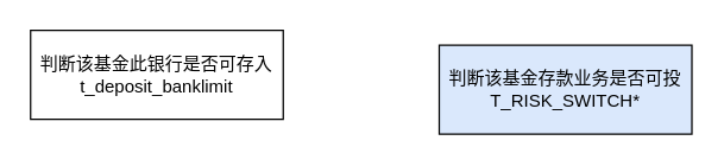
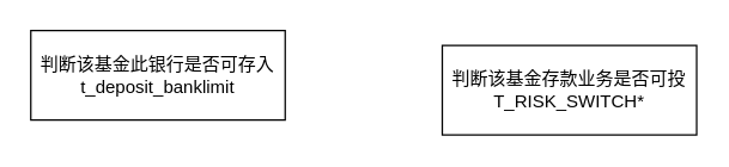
- <mxCell id="2" value="判断该基金存款业务是否可投&lt;br&gt;T_RISK_SWITCH*" style="rounded=0;whiteSpace=wrap;html=1;fillColor=#dae8fc;" vertex="1" parent="1"><mxGeometry x="295" y="30" width="170" height="60" as="geometry" /></mxCell>
+ <mxCell id="2" value="判断该基金存款业务是否可投&lt;br&gt;T_RISK_SWITCH*" style="rounded=0;whiteSpace=wrap;html=1;" vertex="1" parent="1"><mxGeometry x="295" y="30" width="170" height="60" as="geometry" /></mxCell>
